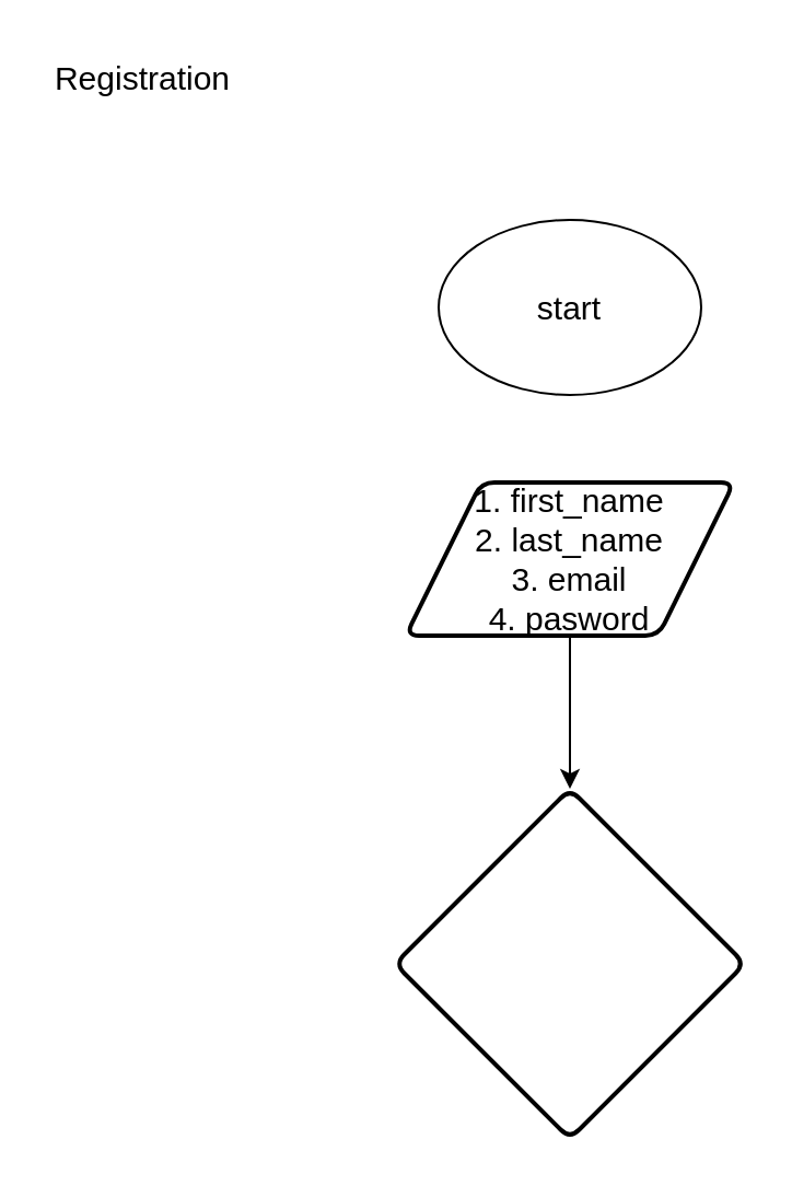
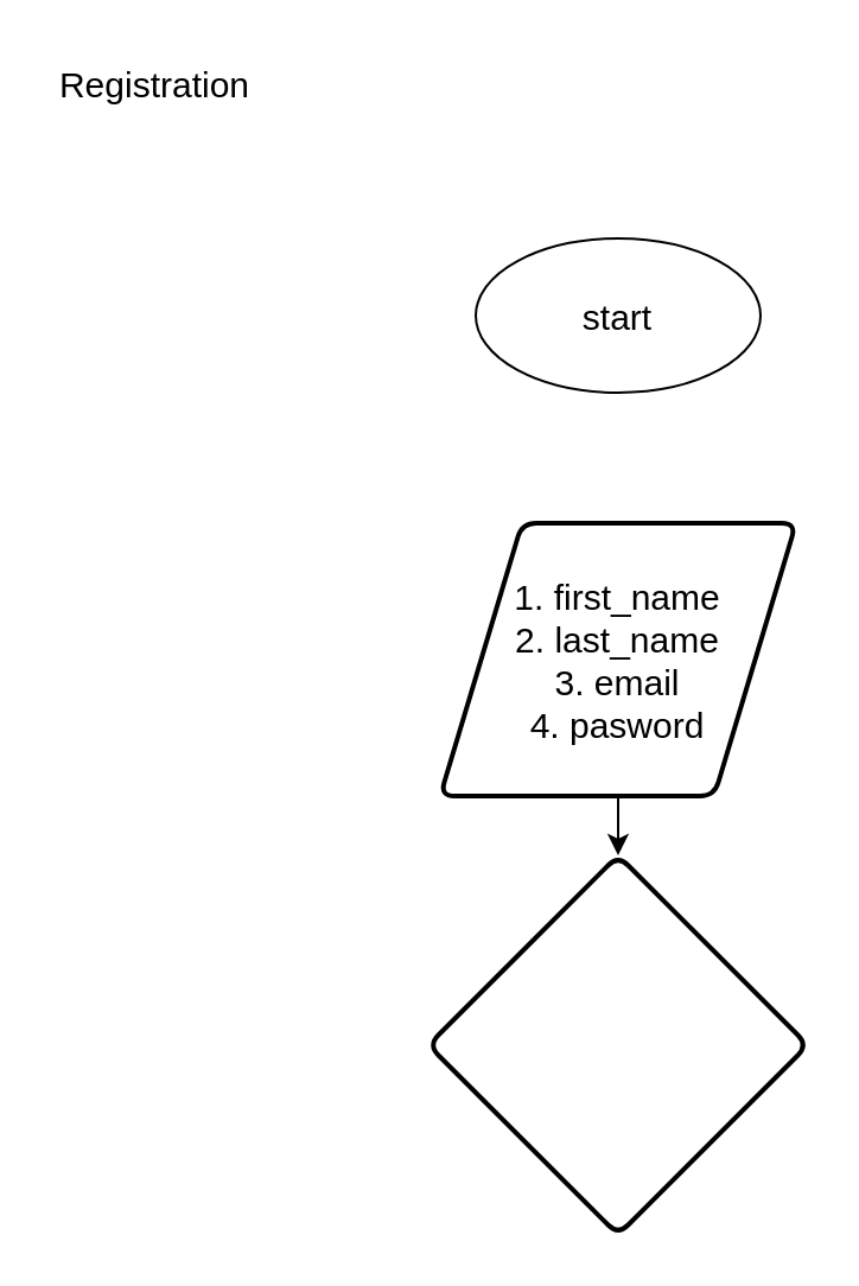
- <mxCell id="3" value="start" style="ellipse;whiteSpace=wrap;html=1;glass=1;fontSize=15;" vertex="1" parent="1"><mxGeometry x="200" y="100" width="120" height="80" as="geometry" /></mxCell>
+ <mxCell id="3" value="start" style="ellipse;whiteSpace=wrap;html=1;glass=1;fontSize=15;" vertex="1" parent="1"><mxGeometry x="200" y="100" width="120" height="65" as="geometry" /></mxCell>
- <mxCell id="5" value="1. first_name&lt;br&gt;2. last_name&lt;br&gt;3. email&lt;br&gt;4. pasword" style="shape=parallelogram;html=1;strokeWidth=2;perimeter=parallelogramPerimeter;whiteSpace=wrap;rounded=1;arcSize=12;size=0.23;glass=1;fontSize=15;" vertex="1" parent="1"><mxGeometry x="185" y="220" width="150" height="70" as="geometry" /></mxCell>
+ <mxCell id="5" value="1. first_name&lt;br&gt;2. last_name&lt;br&gt;3. email&lt;br&gt;4. pasword" style="shape=parallelogram;html=1;strokeWidth=2;perimeter=parallelogramPerimeter;whiteSpace=wrap;rounded=1;arcSize=12;size=0.23;glass=1;fontSize=15;" vertex="1" parent="1"><mxGeometry x="185" y="220" width="150" height="115" as="geometry" /></mxCell>
